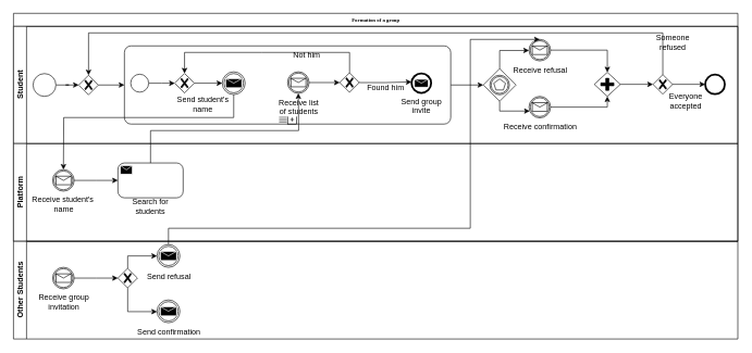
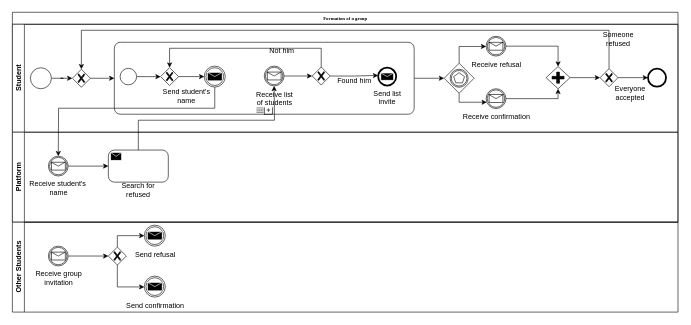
- <mxCell id="54" style="edgeStyle=orthogonalEdgeStyle;rounded=0;orthogonalLoop=1;jettySize=auto;html=1;" edge="1" parent="1" source="53" target="26"><mxGeometry relative="1" as="geometry"><Array as="points"><mxPoint x="258" y="350" /><mxPoint x="720" y="350" /><mxPoint x="720" y="60" /></Array></mxGeometry></mxCell>
- <mxCell id="20" value="&lt;div&gt;Send group&lt;/div&gt;&lt;div&gt;invite&lt;br&gt;&lt;/div&gt;" style="points=[[0.145,0.145,0],[0.5,0,0],[0.855,0.145,0],[1,0.5,0],[0.855,0.855,0],[0.5,1,0],[0.145,0.855,0],[0,0.5,0]];shape=mxgraph.bpmn.event;html=1;verticalLabelPosition=bottom;labelBackgroundColor=#ffffff;verticalAlign=top;align=center;perimeter=ellipsePerimeter;outlineConnect=0;aspect=fixed;outline=end;symbol=message;" vertex="1" parent="7"><mxGeometry x="440" y="42.25" width="30" height="30" as="geometry" /></mxCell>
+ <mxCell id="20" value="&lt;div&gt;Send list&lt;/div&gt;&lt;div&gt;invite&lt;br&gt;&lt;/div&gt;" style="points=[[0.145,0.145,0],[0.5,0,0],[0.855,0.145,0],[1,0.5,0],[0.855,0.855,0],[0.5,1,0],[0.145,0.855,0],[0,0.5,0]];shape=mxgraph.bpmn.event;html=1;verticalLabelPosition=bottom;labelBackgroundColor=#ffffff;verticalAlign=top;align=center;perimeter=ellipsePerimeter;outlineConnect=0;aspect=fixed;outline=end;symbol=message;" vertex="1" parent="7"><mxGeometry x="440" y="42.25" width="30" height="30" as="geometry" /></mxCell>
- <mxCell id="42" value="Search for students" style="text;html=1;strokeColor=none;fillColor=none;align=center;verticalAlign=middle;whiteSpace=wrap;rounded=0;" vertex="1" parent="39"><mxGeometry x="160" y="81.5" width="100" height="30" as="geometry" /></mxCell>
+ <mxCell id="42" value="Search for refused" style="text;html=1;strokeColor=none;fillColor=none;align=center;verticalAlign=middle;whiteSpace=wrap;rounded=0;" vertex="1" parent="39"><mxGeometry x="160" y="81.5" width="100" height="30" as="geometry" /></mxCell>
